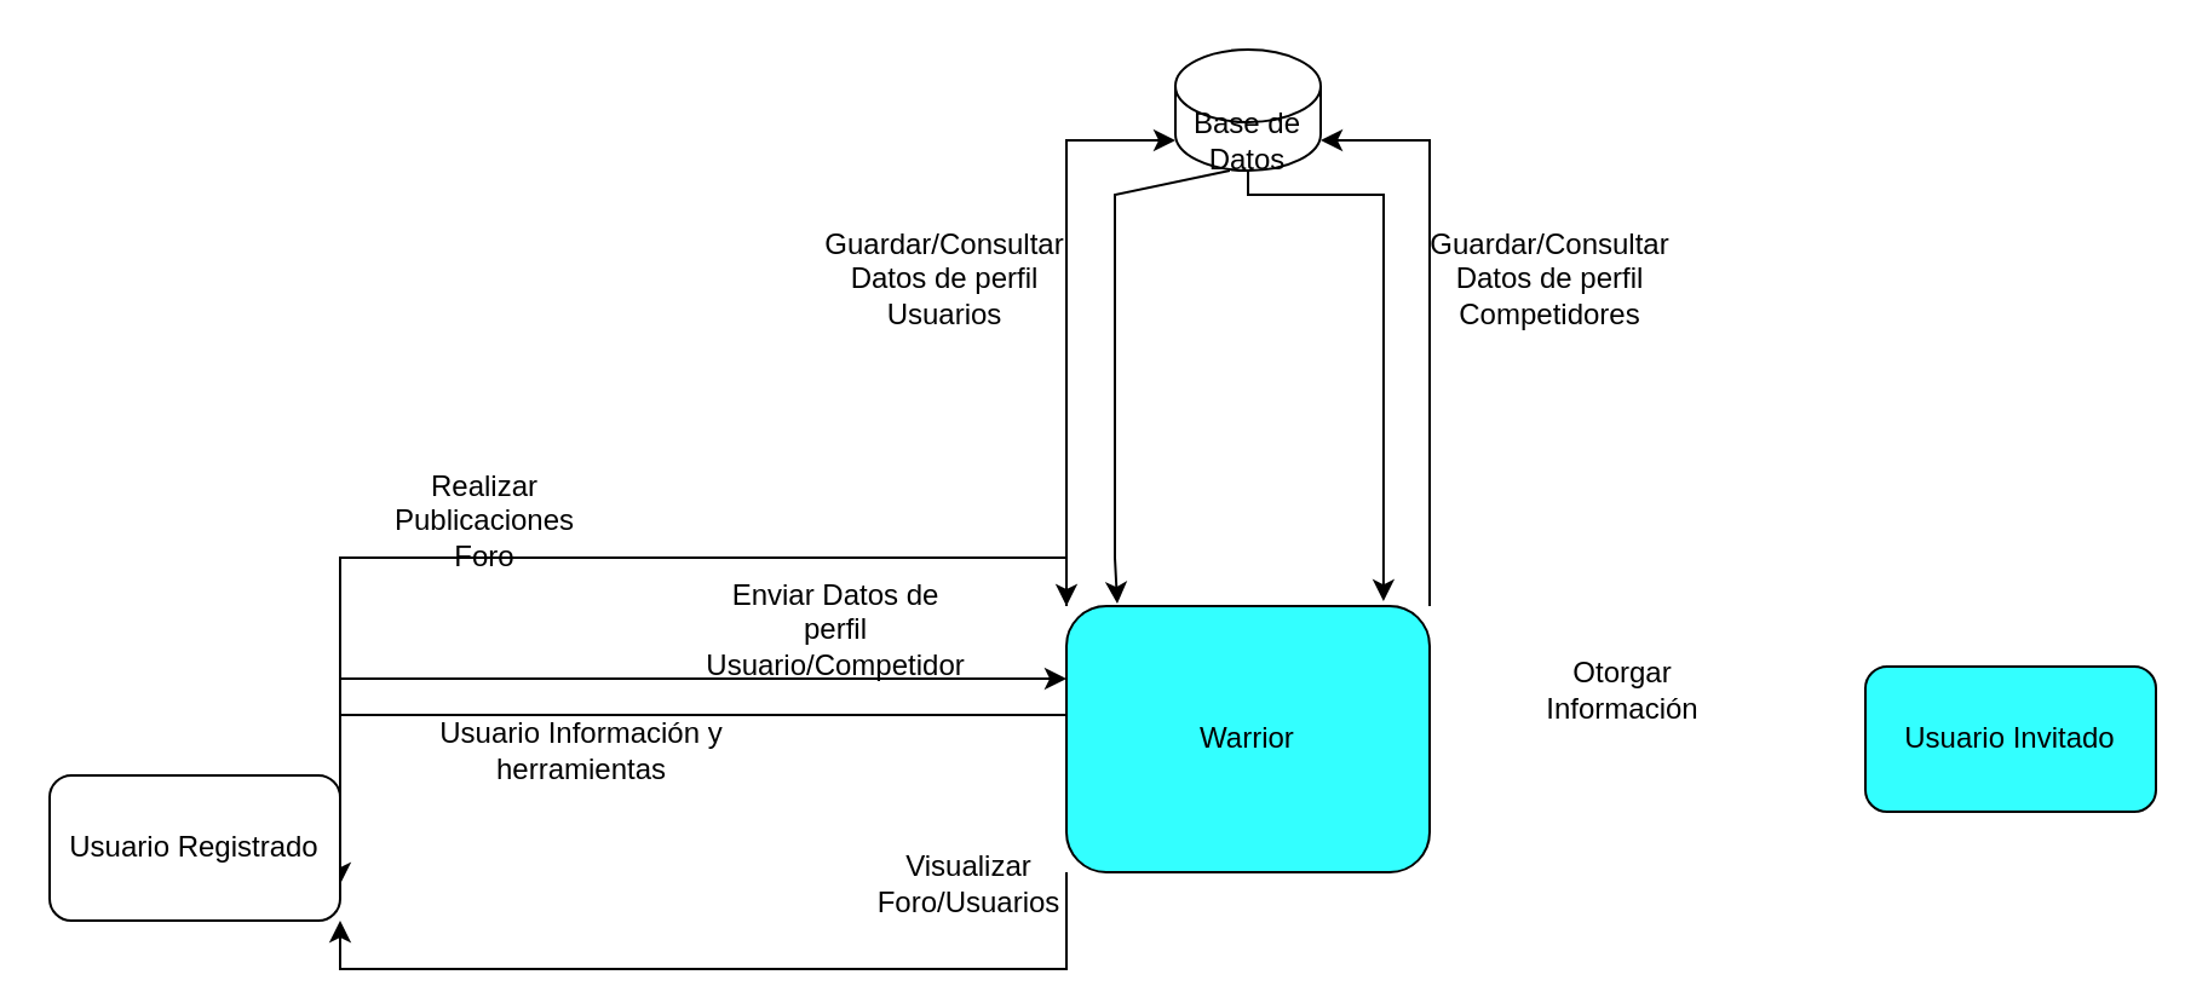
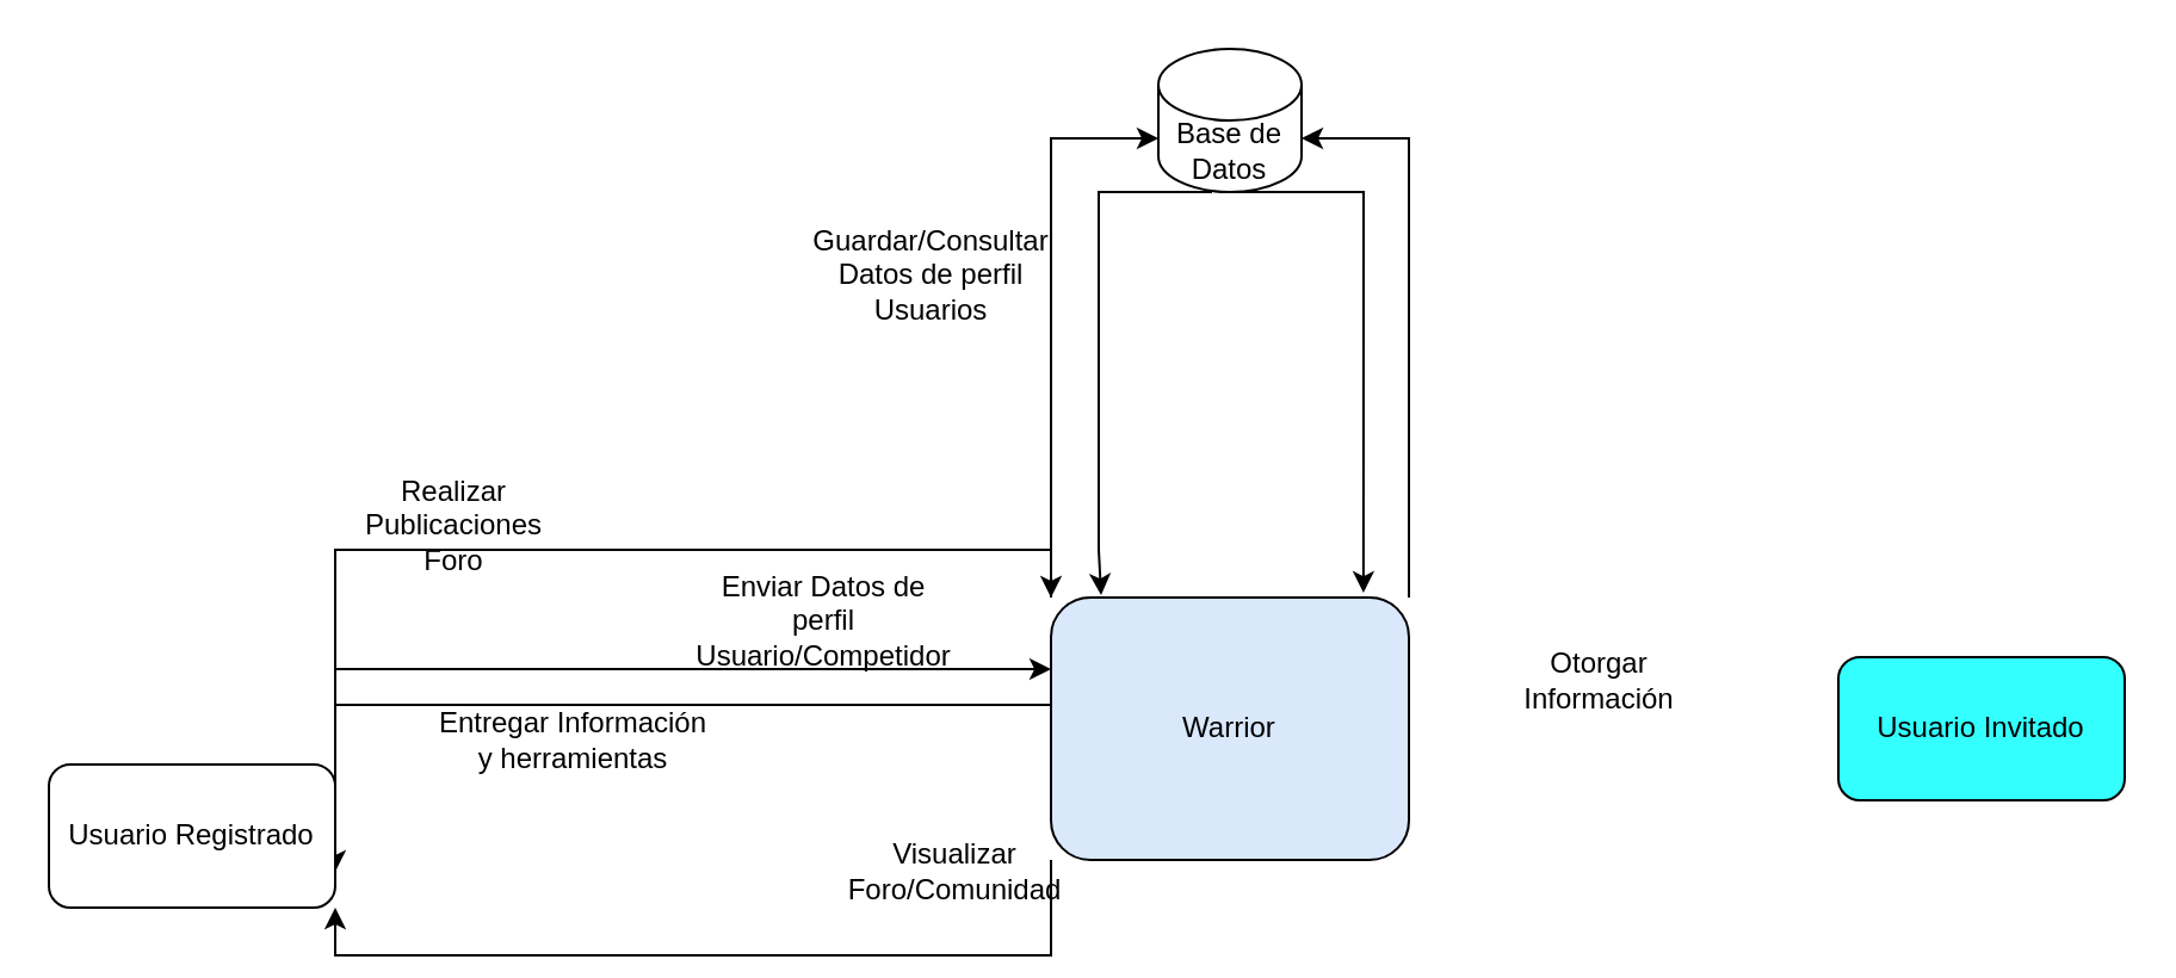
- <mxCell id="3" value="Base de Datos&lt;br&gt;" style="shape=cylinder3;whiteSpace=wrap;html=1;boundedLbl=1;backgroundOutline=1;size=15;" parent="1" vertex="1"><mxGeometry x="485" y="20" width="60" height="50" as="geometry" /></mxCell>
+ <mxCell id="3" value="Base de Datos&lt;br&gt;" style="shape=cylinder3;whiteSpace=wrap;html=1;boundedLbl=1;backgroundOutline=1;size=15;" parent="1" vertex="1"><mxGeometry x="485" y="20" width="60" height="60" as="geometry" /></mxCell>
- <mxCell id="17" value="Guardar/Consultar&lt;br&gt;Datos de&amp;nbsp;perfil&lt;br&gt;Competidores" style="text;html=1;strokeColor=none;fillColor=none;align=center;verticalAlign=middle;whiteSpace=wrap;rounded=0;" parent="1" vertex="1"><mxGeometry x="610" y="100" width="60" height="30" as="geometry" /></mxCell>
- <mxCell id="14" value="Realizar Publicaciones Foro" style="text;html=1;strokeColor=none;fillColor=none;align=center;verticalAlign=middle;whiteSpace=wrap;rounded=0;" parent="1" vertex="1"><mxGeometry x="150" y="200" width="100" height="30" as="geometry" /></mxCell>
+ <mxCell id="14" value="Realizar Publicaciones Foro" style="text;html=1;strokeColor=none;fillColor=none;align=center;verticalAlign=middle;whiteSpace=wrap;rounded=0;" parent="1" vertex="1"><mxGeometry x="140" y="205" width="100" height="30" as="geometry" /></mxCell>
- <mxCell id="8" value="Warrior" style="rounded=1;whiteSpace=wrap;html=1;fillColor=#33FFFF;" parent="1" vertex="1"><mxGeometry x="440" y="250" width="150" height="110" as="geometry" /></mxCell>
+ <mxCell id="8" value="Warrior" style="rounded=1;whiteSpace=wrap;html=1;fillColor=#dae8fc;" parent="1" vertex="1"><mxGeometry x="440" y="250" width="150" height="110" as="geometry" /></mxCell>
- <mxCell id="13" value="Usuario Información y herramientas" style="text;html=1;strokeColor=none;fillColor=none;align=center;verticalAlign=middle;whiteSpace=wrap;rounded=0;" parent="1" vertex="1"><mxGeometry x="180" y="300" width="120" height="20" as="geometry" /></mxCell>
+ <mxCell id="13" value="Entregar Información y herramientas" style="text;html=1;strokeColor=none;fillColor=none;align=center;verticalAlign=middle;whiteSpace=wrap;rounded=0;" parent="1" vertex="1"><mxGeometry x="180" y="300" width="120" height="20" as="geometry" /></mxCell>
- <mxCell id="15" value="Visualizar Foro/Usuarios" style="text;html=1;strokeColor=none;fillColor=none;align=center;verticalAlign=middle;whiteSpace=wrap;rounded=0;" parent="1" vertex="1"><mxGeometry x="370" y="350" width="60" height="30" as="geometry" /></mxCell>
+ <mxCell id="15" value="Visualizar Foro/Comunidad" style="text;html=1;strokeColor=none;fillColor=none;align=center;verticalAlign=middle;whiteSpace=wrap;rounded=0;" parent="1" vertex="1"><mxGeometry x="370" y="350" width="60" height="30" as="geometry" /></mxCell>
